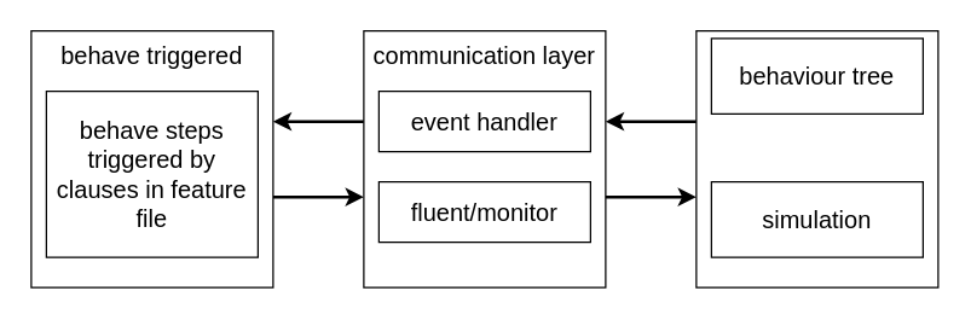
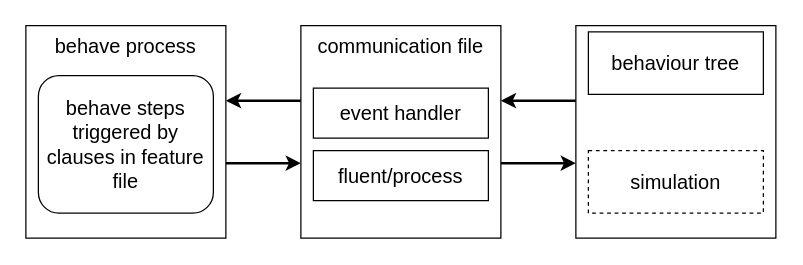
- <mxCell id="7" value="behave triggered" style="rounded=0;whiteSpace=wrap;html=1;fillColor=default;fontSize=16;verticalAlign=top;container=1;collapsible=0;recursiveResize=0;" vertex="1" parent="1"><mxGeometry x="20" y="20" width="160" height="170" as="geometry" /></mxCell>
+ <mxCell id="7" value="behave process" style="rounded=0;whiteSpace=wrap;html=1;fillColor=default;fontSize=16;verticalAlign=top;container=1;collapsible=0;recursiveResize=0;" vertex="1" parent="1"><mxGeometry x="20" y="20" width="160" height="170" as="geometry" /></mxCell>
- <mxCell id="11" value="communication layer" style="rounded=0;whiteSpace=wrap;html=1;fillColor=default;fontSize=16;verticalAlign=top;container=1;collapsible=0;recursiveResize=0;" vertex="1" parent="1"><mxGeometry x="240" y="20" width="160" height="170" as="geometry" /></mxCell>
+ <mxCell id="11" value="communication file" style="rounded=0;whiteSpace=wrap;html=1;fillColor=default;fontSize=16;verticalAlign=top;container=1;collapsible=0;recursiveResize=0;" vertex="1" parent="1"><mxGeometry x="240" y="20" width="160" height="170" as="geometry" /></mxCell>
- <mxCell id="12" value="event handler" style="rounded=0;whiteSpace=wrap;html=1;fillColor=default;fontSize=16;" vertex="1" parent="11"><mxGeometry x="10" y="40" width="140" height="40" as="geometry" /></mxCell>
+ <mxCell id="12" value="event handler" style="rounded=0;whiteSpace=wrap;html=1;fillColor=default;fontSize=16;" vertex="1" parent="11"><mxGeometry x="10" y="50" width="140" height="40" as="geometry" /></mxCell>
- <mxCell id="8" value="behave steps triggered by clauses in feature file" style="rounded=0;whiteSpace=wrap;html=1;fillColor=default;fontSize=16;" vertex="1" parent="7"><mxGeometry x="10" y="40" width="140" height="110" as="geometry" /></mxCell>
+ <mxCell id="8" value="behave steps triggered by clauses in feature file" style="whiteSpace=wrap;html=1;fillColor=default;fontSize=16;rounded=1;" vertex="1" parent="7"><mxGeometry x="10" y="40" width="140" height="110" as="geometry" /></mxCell>
- <mxCell id="13" value="fluent/monitor" style="rounded=0;whiteSpace=wrap;html=1;fillColor=default;fontSize=16;" vertex="1" parent="11"><mxGeometry x="10" y="100" width="140" height="40" as="geometry" /></mxCell>
+ <mxCell id="13" value="fluent/process" style="rounded=0;whiteSpace=wrap;html=1;fillColor=default;fontSize=16;" vertex="1" parent="11"><mxGeometry x="10" y="100" width="140" height="40" as="geometry" /></mxCell>
- <mxCell id="5" value="simulation" style="rounded=0;whiteSpace=wrap;html=1;fillColor=default;fontSize=16;" vertex="1" parent="3"><mxGeometry x="10" y="100" width="140" height="50" as="geometry" /></mxCell>
+ <mxCell id="5" value="simulation" style="rounded=0;whiteSpace=wrap;html=1;fillColor=default;fontSize=16;dashed=1;" vertex="1" parent="3"><mxGeometry x="10" y="100" width="140" height="50" as="geometry" /></mxCell>
